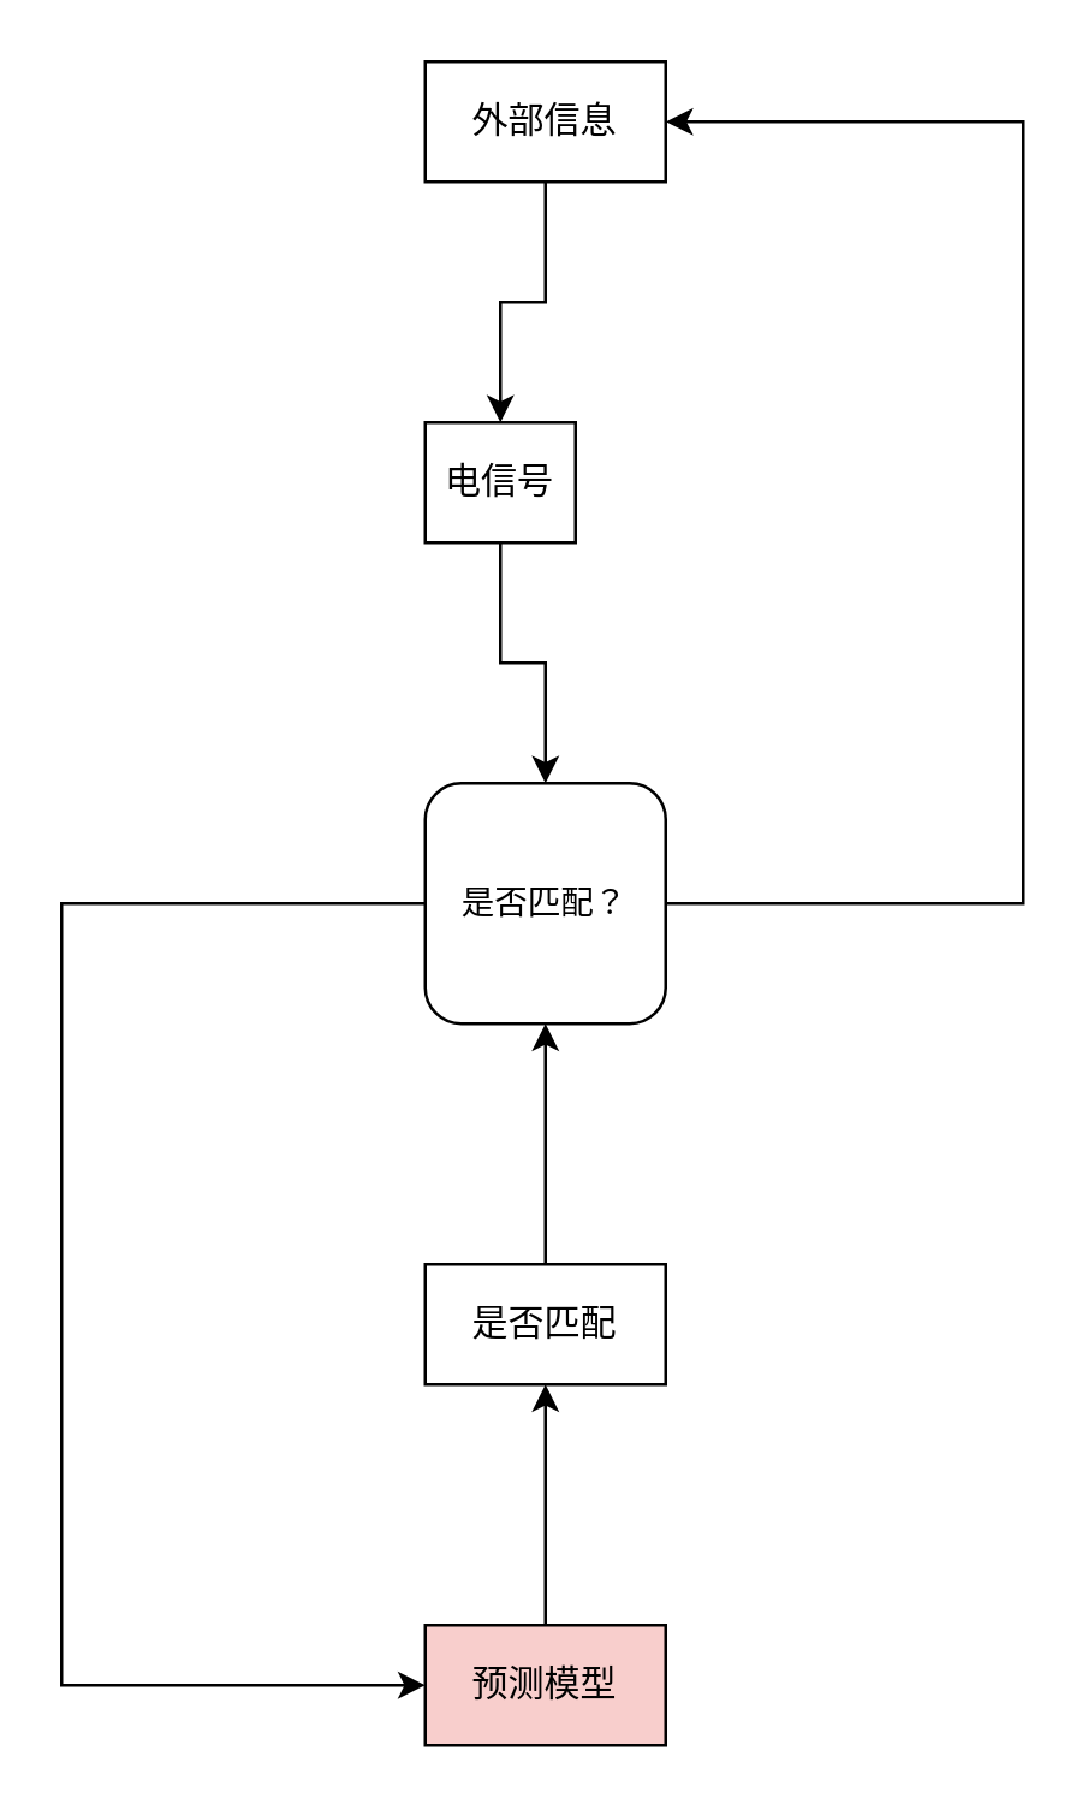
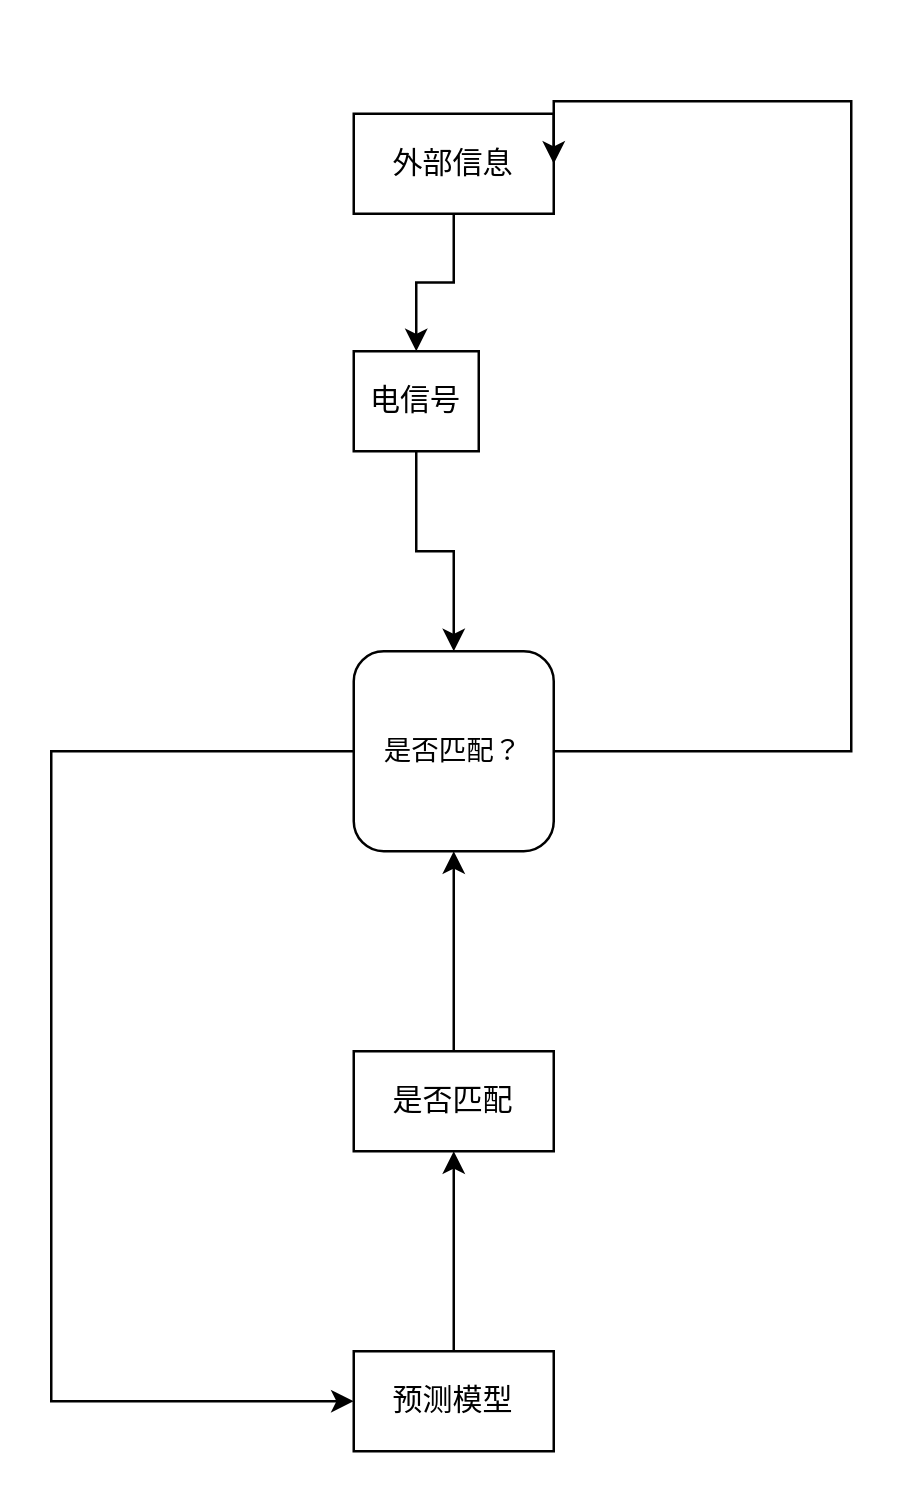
- <mxCell id="3" value="外部信息" style="rounded=0;whiteSpace=wrap;html=1;" vertex="1" parent="2"><mxGeometry x="121" width="80" height="40" as="geometry" /></mxCell>
+ <mxCell id="3" value="外部信息" style="rounded=0;whiteSpace=wrap;html=1;" vertex="1" parent="2"><mxGeometry x="121" y="25" width="80" height="40" as="geometry" /></mxCell>
- <mxCell id="6" value="预测模型" style="rounded=0;whiteSpace=wrap;html=1;fillColor=#f8cecc;" vertex="1" parent="2"><mxGeometry x="121" y="520" width="80" height="40" as="geometry" /></mxCell>
+ <mxCell id="6" value="预测模型" style="rounded=0;whiteSpace=wrap;html=1;" vertex="1" parent="2"><mxGeometry x="121" y="520" width="80" height="40" as="geometry" /></mxCell>
